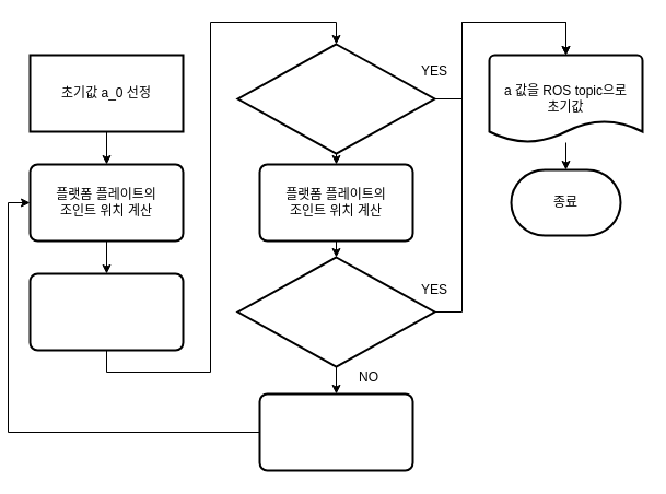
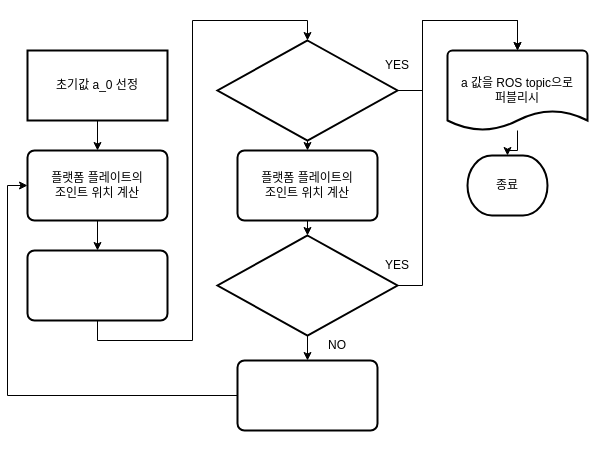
- <mxCell id="17" value="a 값을 ROS topic으로&lt;br&gt;초기값" style="strokeWidth=2;html=1;shape=mxgraph.flowchart.document2;whiteSpace=wrap;size=0.25;" vertex="1" parent="1"><mxGeometry x="440" y="50" width="140" height="80" as="geometry" /></mxCell>
+ <mxCell id="17" value="a 값을 ROS topic으로&lt;br&gt;퍼블리시" style="strokeWidth=2;html=1;shape=mxgraph.flowchart.document2;whiteSpace=wrap;size=0.25;" vertex="1" parent="1"><mxGeometry x="440" y="50" width="140" height="80" as="geometry" /></mxCell>
- <mxCell id="23" value="종료" style="strokeWidth=2;html=1;shape=mxgraph.flowchart.terminator;whiteSpace=wrap;" vertex="1" parent="1"><mxGeometry x="460" y="155" width="100" height="60" as="geometry" /></mxCell>
+ <mxCell id="23" value="종료" style="strokeWidth=2;html=1;shape=mxgraph.flowchart.terminator;whiteSpace=wrap;" vertex="1" parent="1"><mxGeometry x="460" y="155" width="80" height="60" as="geometry" /></mxCell>
